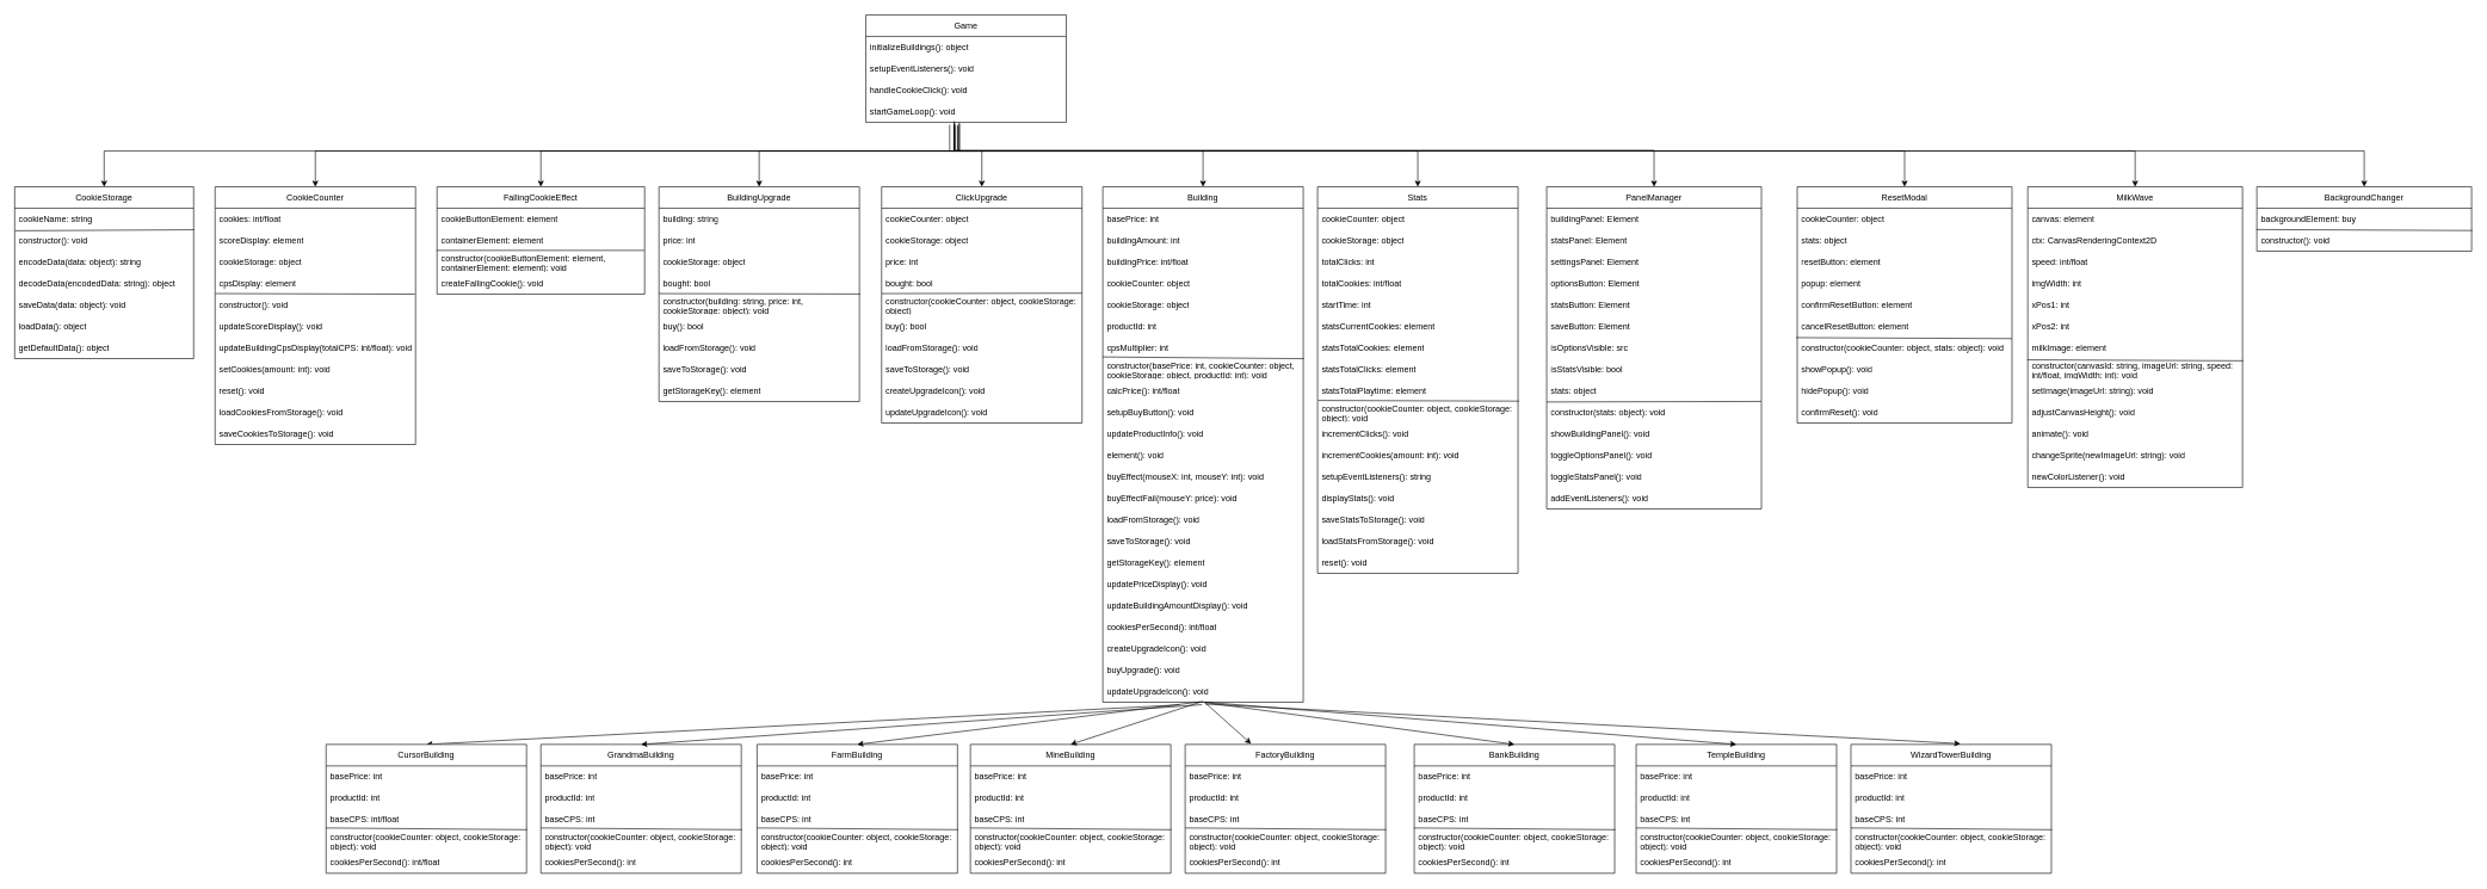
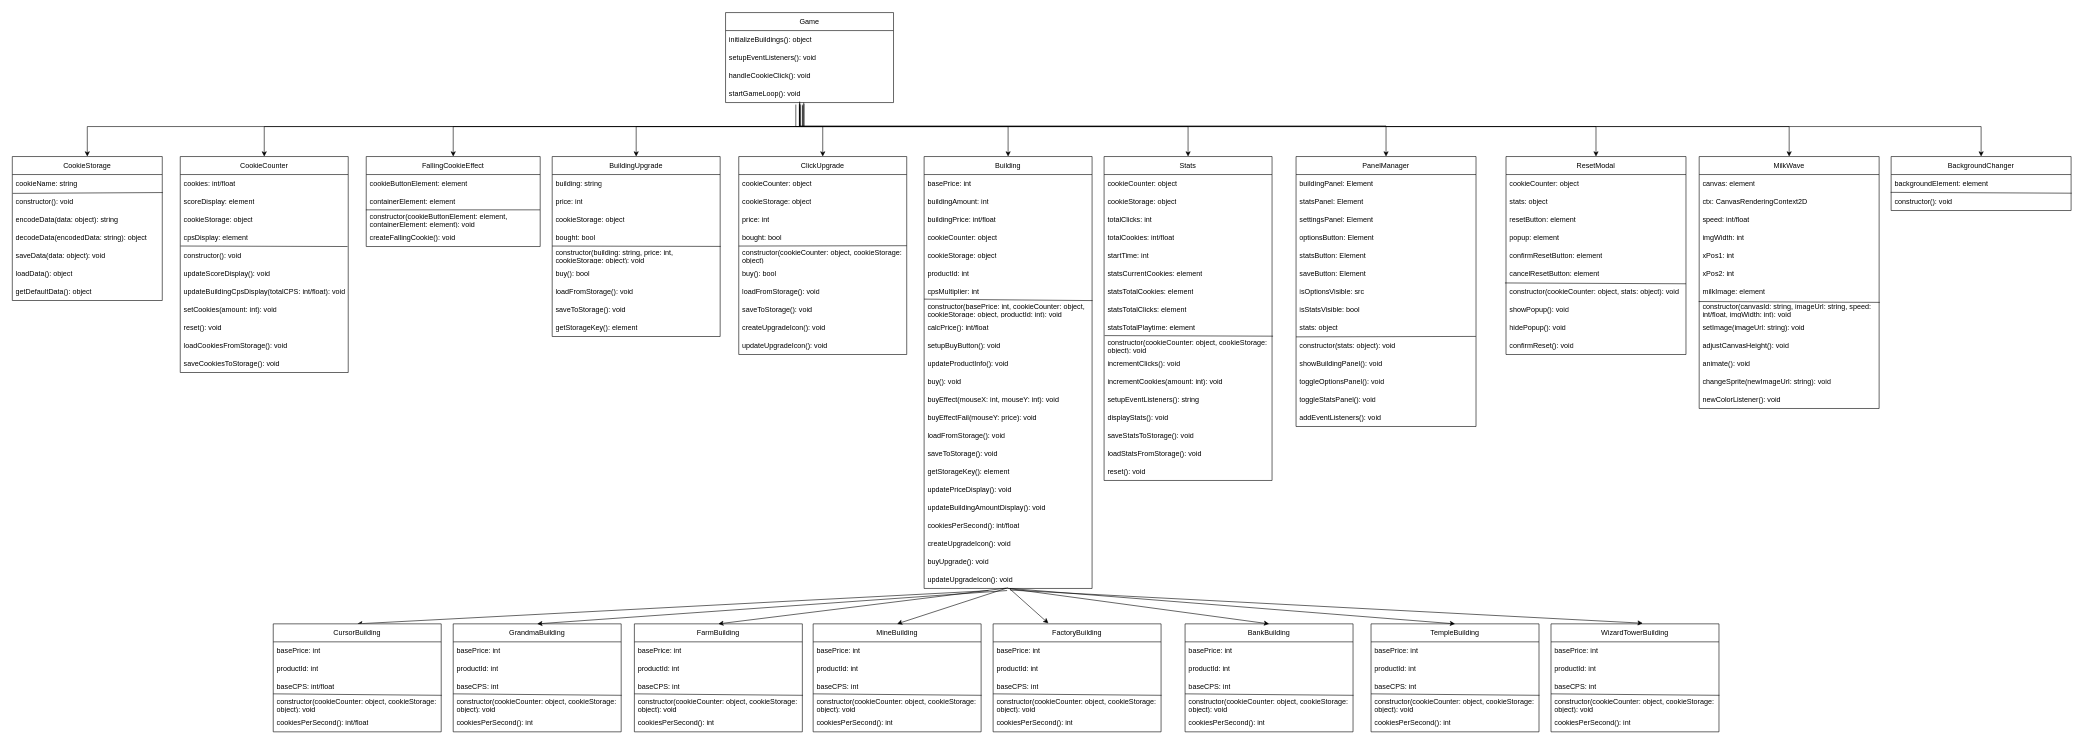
- <mxCell id="219" value="backgroundElement: buy" style="text;strokeColor=none;fillColor=none;align=left;verticalAlign=middle;spacingLeft=4;spacingRight=4;overflow=hidden;points=[[0,0.5],[1,0.5]];portConstraint=eastwest;rotatable=0;whiteSpace=wrap;html=1;" vertex="1" parent="218"><mxGeometry y="30" width="300" height="30" as="geometry" /></mxCell>
+ <mxCell id="219" value="backgroundElement: element" style="text;strokeColor=none;fillColor=none;align=left;verticalAlign=middle;spacingLeft=4;spacingRight=4;overflow=hidden;points=[[0,0.5],[1,0.5]];portConstraint=eastwest;rotatable=0;whiteSpace=wrap;html=1;" vertex="1" parent="218"><mxGeometry y="30" width="300" height="30" as="geometry" /></mxCell>
- <mxCell id="79" value="element(): void" style="text;strokeColor=none;fillColor=none;align=left;verticalAlign=middle;spacingLeft=4;spacingRight=4;overflow=hidden;points=[[0,0.5],[1,0.5]];portConstraint=eastwest;rotatable=0;whiteSpace=wrap;html=1;" parent="67" vertex="1"><mxGeometry y="360" width="280" height="30" as="geometry" /></mxCell>
+ <mxCell id="79" value="buy(): void" style="text;strokeColor=none;fillColor=none;align=left;verticalAlign=middle;spacingLeft=4;spacingRight=4;overflow=hidden;points=[[0,0.5],[1,0.5]];portConstraint=eastwest;rotatable=0;whiteSpace=wrap;html=1;" parent="67" vertex="1"><mxGeometry y="360" width="280" height="30" as="geometry" /></mxCell>
